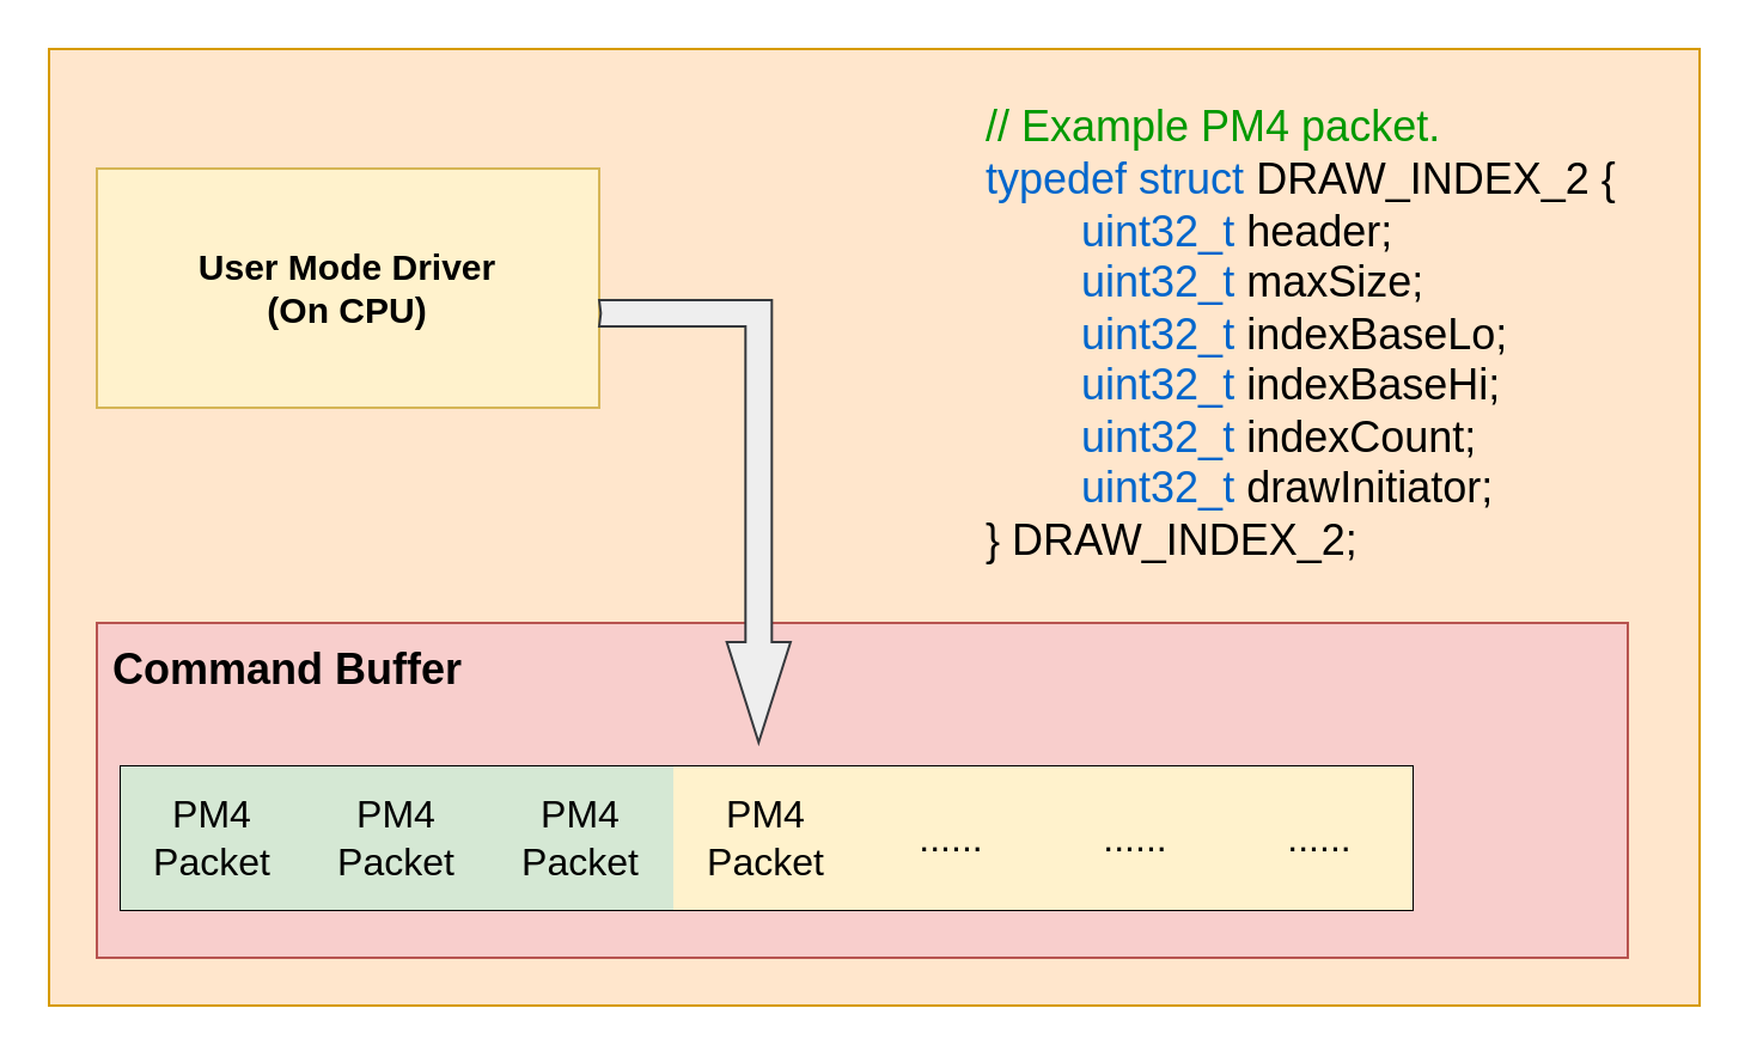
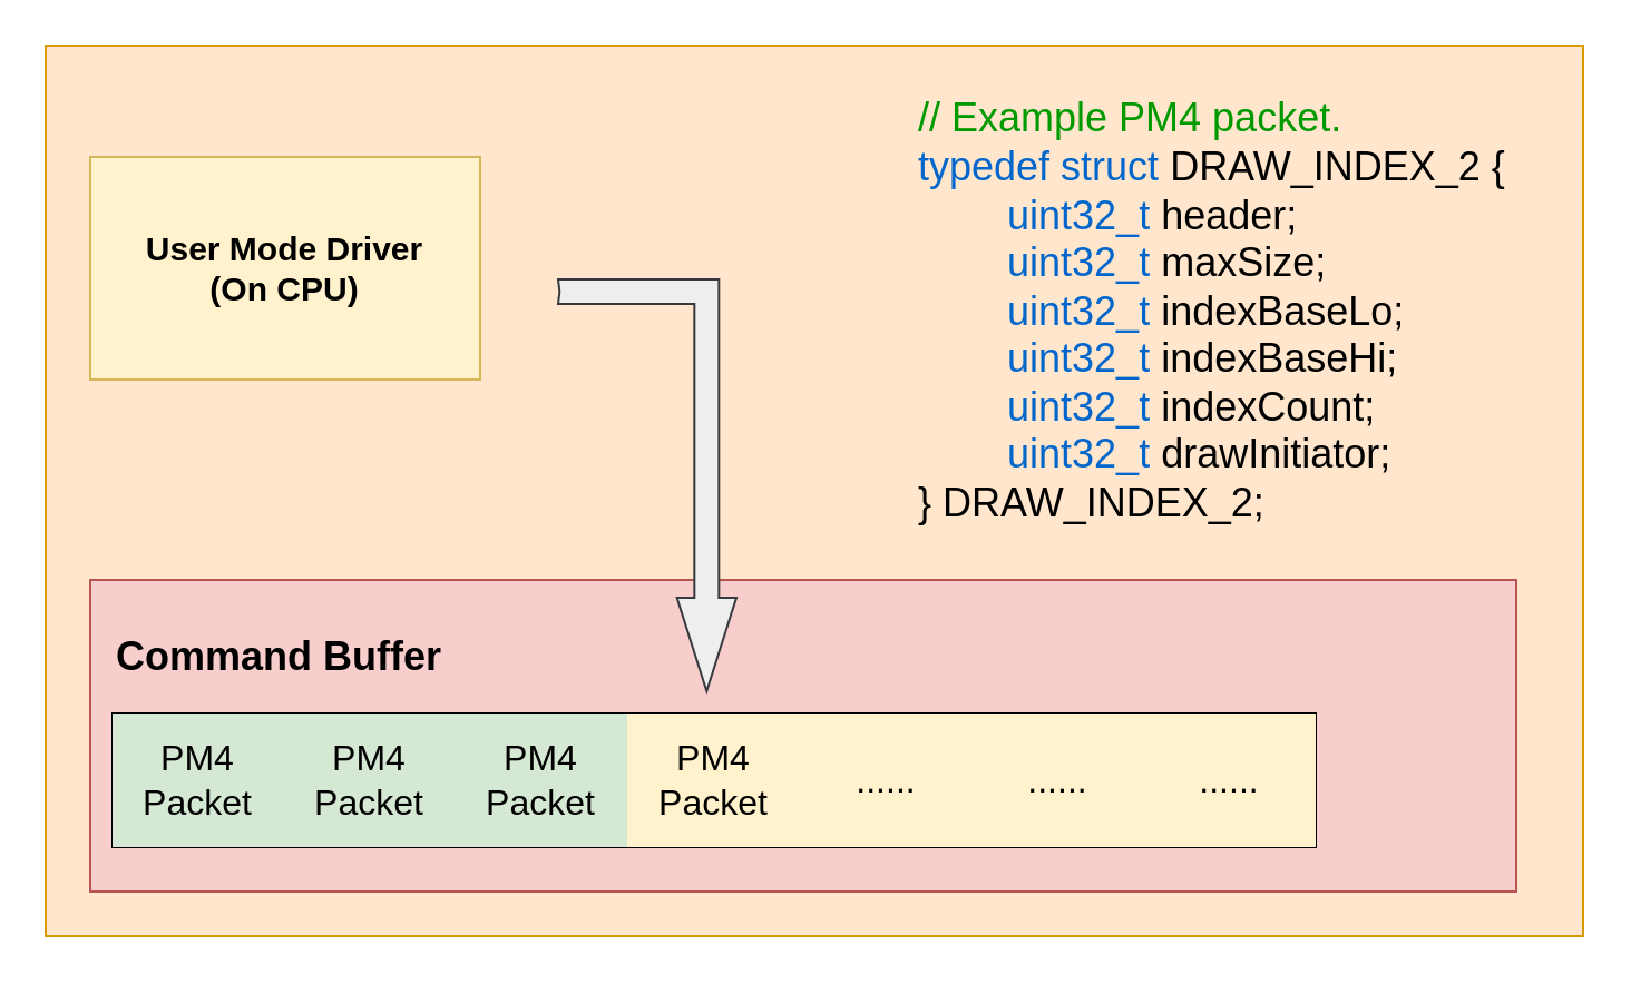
- <mxCell id="5" value="User Mode Driver&lt;div style=&quot;font-size: 15px;&quot;&gt;(On CPU)&lt;/div&gt;" style="rounded=0;whiteSpace=wrap;html=1;fontSize=15;fontStyle=1;fillColor=#fff2cc;strokeColor=#d6b656;" vertex="1" parent="1"><mxGeometry x="40" y="70" width="210" height="100" as="geometry" /></mxCell>
+ <mxCell id="5" value="User Mode Driver&lt;div style=&quot;font-size: 15px;&quot;&gt;(On CPU)&lt;/div&gt;" style="rounded=0;whiteSpace=wrap;html=1;fontSize=15;fontStyle=1;fillColor=#fff2cc;strokeColor=#d6b656;" vertex="1" parent="1"><mxGeometry x="40" y="70" width="175" height="100" as="geometry" /></mxCell>
- <mxCell id="15" value="Command Buffer" style="text;html=1;align=center;verticalAlign=middle;whiteSpace=wrap;rounded=0;fontStyle=1;fontSize=18;" vertex="1" parent="1"><mxGeometry x="45" y="265" width="150" height="30" as="geometry" /></mxCell>
+ <mxCell id="15" value="Command Buffer" style="text;html=1;align=center;verticalAlign=middle;whiteSpace=wrap;rounded=0;fontStyle=1;fontSize=18;" vertex="1" parent="1"><mxGeometry x="50" y="280" width="150" height="30" as="geometry" /></mxCell>
